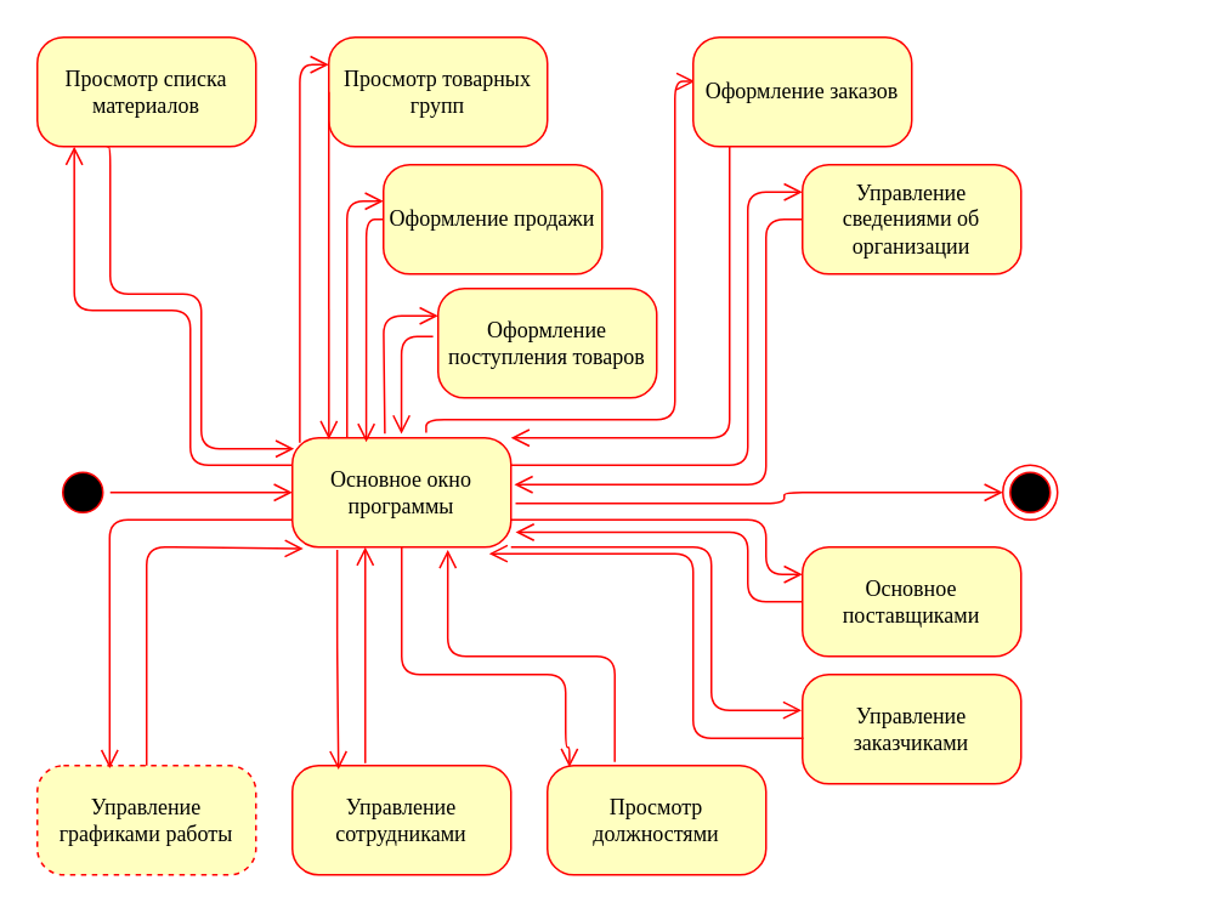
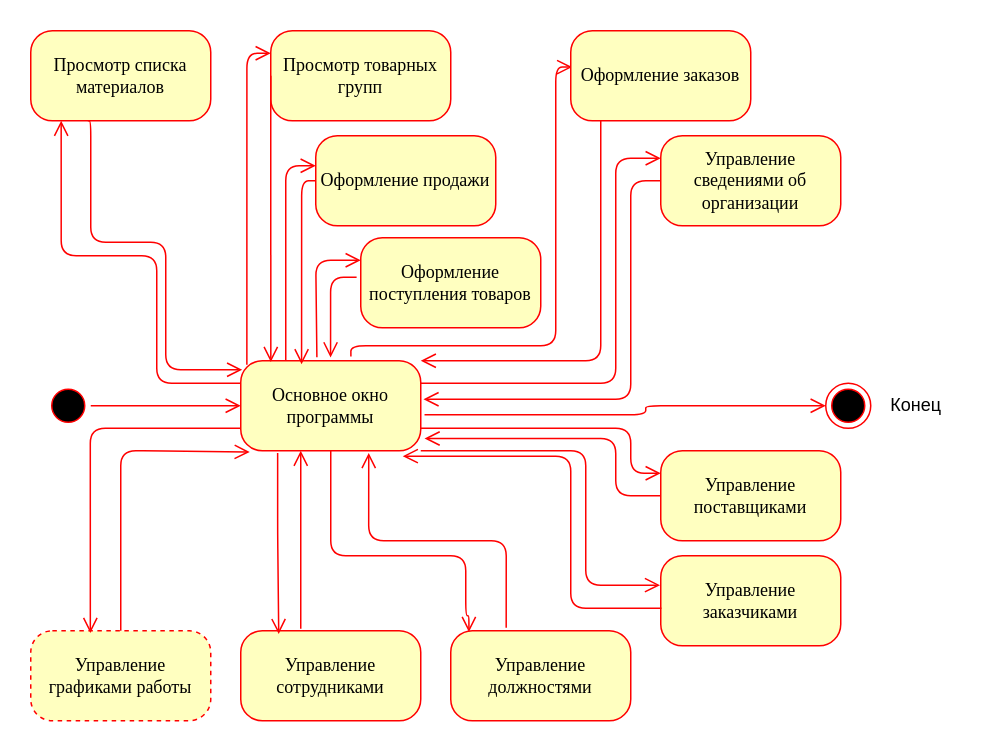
+ <mxCell id="23" value="Конец" style="text;html=1;align=center;verticalAlign=middle;resizable=0;points=[];autosize=1;strokeColor=none;fillColor=none;" vertex="1" parent="1"><mxGeometry x="580" y="255" width="60" height="30" as="geometry" /></mxCell>
- <mxCell id="26" value="Основное поставщиками" style="rounded=1;whiteSpace=wrap;html=1;arcSize=24;fillColor=#ffffc0;strokeColor=#ff0000;shadow=0;comic=0;labelBackgroundColor=none;fontFamily=Verdana;fontSize=12;fontColor=#000000;align=center;" vertex="1" parent="1"><mxGeometry x="440" y="300" width="120" height="60" as="geometry" /></mxCell>
+ <mxCell id="26" value="Управление поставщиками" style="rounded=1;whiteSpace=wrap;html=1;arcSize=24;fillColor=#ffffc0;strokeColor=#ff0000;shadow=0;comic=0;labelBackgroundColor=none;fontFamily=Verdana;fontSize=12;fontColor=#000000;align=center;" vertex="1" parent="1"><mxGeometry x="440" y="300" width="120" height="60" as="geometry" /></mxCell>
- <mxCell id="34" value="Просмотр должностями" style="rounded=1;whiteSpace=wrap;html=1;arcSize=24;fillColor=#ffffc0;strokeColor=#ff0000;shadow=0;comic=0;labelBackgroundColor=none;fontFamily=Verdana;fontSize=12;fontColor=#000000;align=center;" vertex="1" parent="1"><mxGeometry x="300" y="420" width="120" height="60" as="geometry" /></mxCell>
+ <mxCell id="34" value="Управление должностями" style="rounded=1;whiteSpace=wrap;html=1;arcSize=24;fillColor=#ffffc0;strokeColor=#ff0000;shadow=0;comic=0;labelBackgroundColor=none;fontFamily=Verdana;fontSize=12;fontColor=#000000;align=center;" vertex="1" parent="1"><mxGeometry x="300" y="420" width="120" height="60" as="geometry" /></mxCell>
